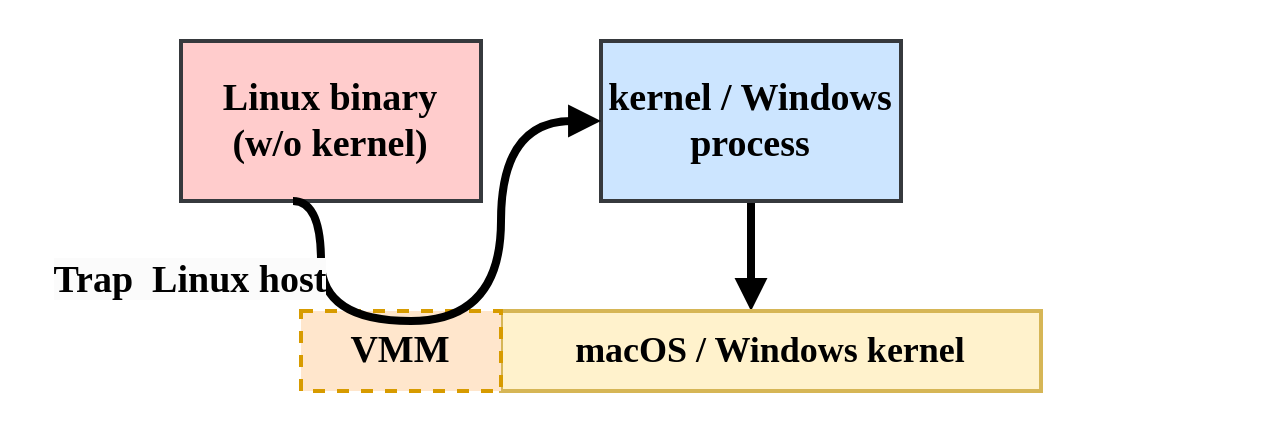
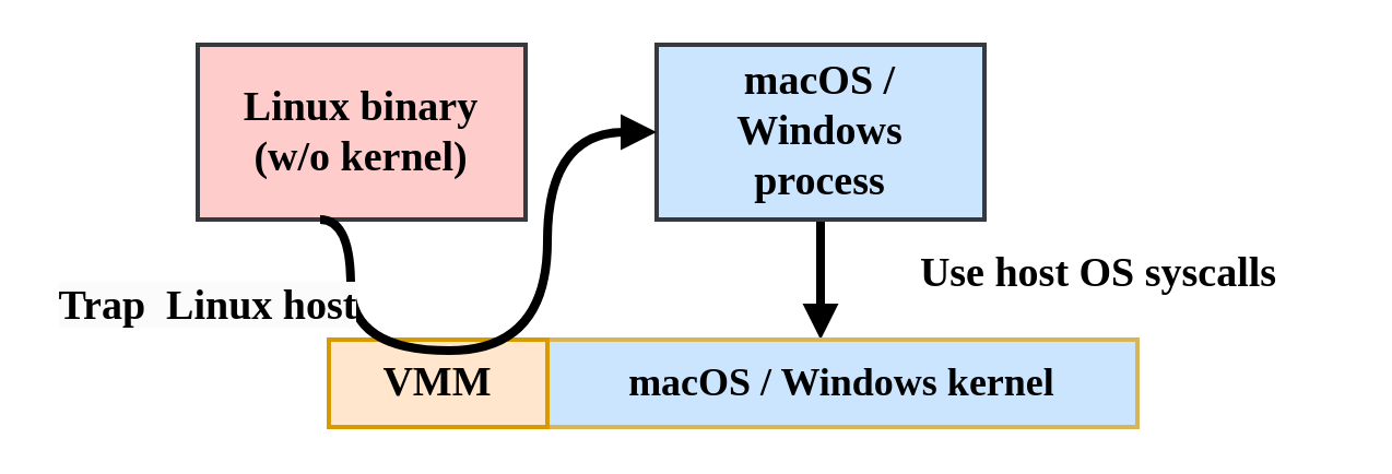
- <mxCell id="4" value="kernel / Windows&#10;process" style="whiteSpace=wrap;strokeWidth=2;fillColor=#cce5ff;strokeColor=#36393d;fontFamily=Verdana;fontStyle=1;fontSize=19;" vertex="1" parent="1"><mxGeometry x="300" y="20" width="150" height="80" as="geometry" /></mxCell>
+ <mxCell id="4" value="macOS / Windows&#10;process" style="whiteSpace=wrap;strokeWidth=2;fillColor=#cce5ff;strokeColor=#36393d;fontFamily=Verdana;fontStyle=1;fontSize=19;" vertex="1" parent="1"><mxGeometry x="300" y="20" width="150" height="80" as="geometry" /></mxCell>
+ <mxCell id="9" value="&lt;font face=&quot;Verdana&quot;&gt;&lt;span style=&quot;font-size: 19px;&quot;&gt;&lt;b&gt;Use host OS syscalls&lt;/b&gt;&lt;/span&gt;&lt;/font&gt;" style="text;whiteSpace=wrap;html=1;fontSize=18;align=center;verticalAlign=middle;" vertex="1" parent="1"><mxGeometry x="390" y="110" width="225" height="30" as="geometry" /></mxCell>
- <mxCell id="6" value="VMM" style="whiteSpace=wrap;strokeWidth=2;fillColor=#ffe6cc;strokeColor=#d79b00;fontFamily=Verdana;fontStyle=1;fontSize=19;dashed=1;" vertex="1" parent="1"><mxGeometry x="150" y="155" width="100" height="40" as="geometry" /></mxCell>
+ <mxCell id="6" value="VMM" style="whiteSpace=wrap;strokeWidth=2;fillColor=#ffe6cc;strokeColor=#d79b00;fontFamily=Verdana;fontStyle=1;fontSize=19;" vertex="1" parent="1"><mxGeometry x="150" y="155" width="100" height="40" as="geometry" /></mxCell>
- <mxCell id="5" value="macOS / Windows kernel" style="whiteSpace=wrap;strokeWidth=2;fillColor=#fff2cc;strokeColor=#d6b656;fontFamily=Verdana;fontStyle=1;fontSize=18;" vertex="1" parent="1"><mxGeometry x="250" y="155" width="270" height="40" as="geometry" /></mxCell>
+ <mxCell id="5" value="macOS / Windows kernel" style="whiteSpace=wrap;strokeWidth=2;fillColor=#cce5ff;strokeColor=#d6b656;fontFamily=Verdana;fontStyle=1;fontSize=18;" vertex="1" parent="1"><mxGeometry x="250" y="155" width="270" height="40" as="geometry" /></mxCell>
